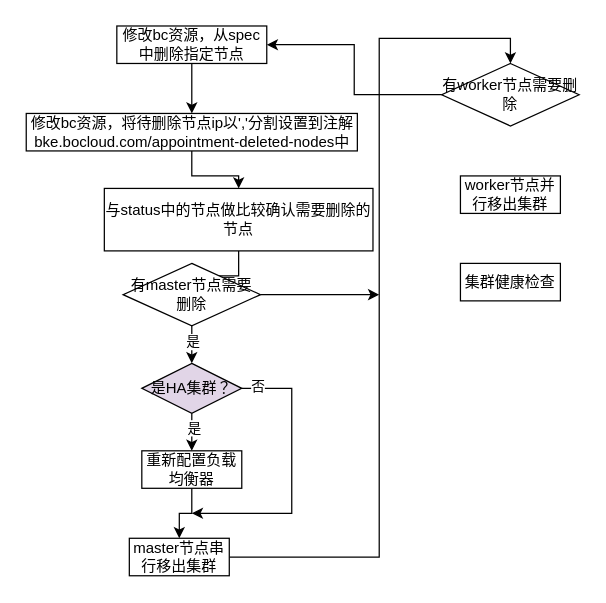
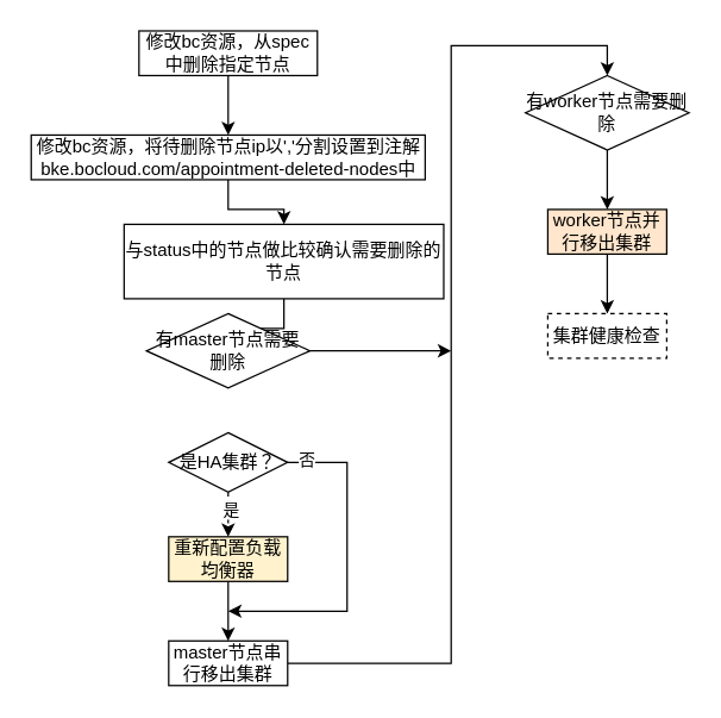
- <mxCell id="21" value="" style="edgeStyle=orthogonalEdgeStyle;rounded=0;orthogonalLoop=1;jettySize=auto;html=1;" edge="1" parent="1" source="22" target="3"><mxGeometry relative="1" as="geometry" /></mxCell>
+ <mxCell id="21" value="" style="edgeStyle=orthogonalEdgeStyle;rounded=0;orthogonalLoop=1;jettySize=auto;html=1;" edge="1" parent="1" source="22" target="24"><mxGeometry relative="1" as="geometry" /></mxCell>
- <mxCell id="24" value="worker节点并行移出集群" style="rounded=0;whiteSpace=wrap;html=1;" vertex="1" parent="1"><mxGeometry x="368" y="140" width="80" height="30" as="geometry" /></mxCell>
+ <mxCell id="24" value="worker节点并行移出集群" style="rounded=0;whiteSpace=wrap;html=1;fillColor=#ffe6cc;" vertex="1" parent="1"><mxGeometry x="368" y="140" width="80" height="30" as="geometry" /></mxCell>
+ <mxCell id="23" value="" style="edgeStyle=orthogonalEdgeStyle;rounded=0;orthogonalLoop=1;jettySize=auto;html=1;" edge="1" parent="1" source="24" target="25"><mxGeometry relative="1" as="geometry" /></mxCell>
- <mxCell id="25" value="集群健康检查" style="rounded=0;whiteSpace=wrap;html=1;" vertex="1" parent="1"><mxGeometry x="368" y="210" width="80" height="30" as="geometry" /></mxCell>
+ <mxCell id="25" value="集群健康检查" style="rounded=0;whiteSpace=wrap;html=1;dashed=1;" vertex="1" parent="1"><mxGeometry x="368" y="210" width="80" height="30" as="geometry" /></mxCell>
- <mxCell id="8" style="edgeStyle=orthogonalEdgeStyle;rounded=0;orthogonalLoop=1;jettySize=auto;html=1;exitX=0.5;exitY=1;exitDx=0;exitDy=0;entryX=0.5;entryY=0;entryDx=0;entryDy=0;" edge="1" parent="1" source="11" target="16"><mxGeometry relative="1" as="geometry" /></mxCell>
- <mxCell id="9" value="是" style="edgeLabel;html=1;align=center;verticalAlign=middle;resizable=0;points=[];" vertex="1" connectable="0" parent="8"><mxGeometry x="-0.219" relative="1" as="geometry"><mxPoint as="offset" /></mxGeometry></mxCell>
- <mxCell id="16" value="是HA集群？" style="rhombus;whiteSpace=wrap;html=1;fillColor=#e1d5e7;" vertex="1" parent="1"><mxGeometry x="113" y="290" width="80" height="40" as="geometry" /></mxCell>
+ <mxCell id="16" value="是HA集群？" style="rhombus;whiteSpace=wrap;html=1;" vertex="1" parent="1"><mxGeometry x="113" y="290" width="80" height="40" as="geometry" /></mxCell>
- <mxCell id="12" style="edgeStyle=orthogonalEdgeStyle;rounded=0;orthogonalLoop=1;jettySize=auto;html=1;exitX=0.5;exitY=1;exitDx=0;exitDy=0;entryX=0.5;entryY=0;entryDx=0;entryDy=0;" edge="1" parent="1" source="16" target="18"><mxGeometry relative="1" as="geometry"><Array as="points"><mxPoint x="153" y="340" /><mxPoint x="153" y="340" /></Array></mxGeometry></mxCell>
+ <mxCell id="12" style="edgeStyle=orthogonalEdgeStyle;rounded=0;orthogonalLoop=1;jettySize=auto;html=1;exitX=0.5;exitY=1;exitDx=0;exitDy=0;entryX=0.5;entryY=0;entryDx=0;entryDy=0;dashed=1;" edge="1" parent="1" source="16" target="18"><mxGeometry relative="1" as="geometry"><Array as="points"><mxPoint x="153" y="340" /><mxPoint x="153" y="340" /></Array></mxGeometry></mxCell>
- <mxCell id="18" value="重新配置负载均衡器" style="rounded=0;whiteSpace=wrap;html=1;" vertex="1" parent="1"><mxGeometry x="113" y="360" width="80" height="30" as="geometry" /></mxCell>
+ <mxCell id="18" value="重新配置负载均衡器" style="rounded=0;whiteSpace=wrap;html=1;fillColor=#fff2cc;" vertex="1" parent="1"><mxGeometry x="113" y="360" width="80" height="30" as="geometry" /></mxCell>
- <mxCell id="20" value="master节点串行移出集群" style="rounded=0;whiteSpace=wrap;html=1;" vertex="1" parent="1"><mxGeometry x="103" y="430" width="80" height="30" as="geometry" /></mxCell>
+ <mxCell id="20" value="master节点串行移出集群" style="rounded=0;whiteSpace=wrap;html=1;" vertex="1" parent="1"><mxGeometry x="113" y="430" width="80" height="30" as="geometry" /></mxCell>
